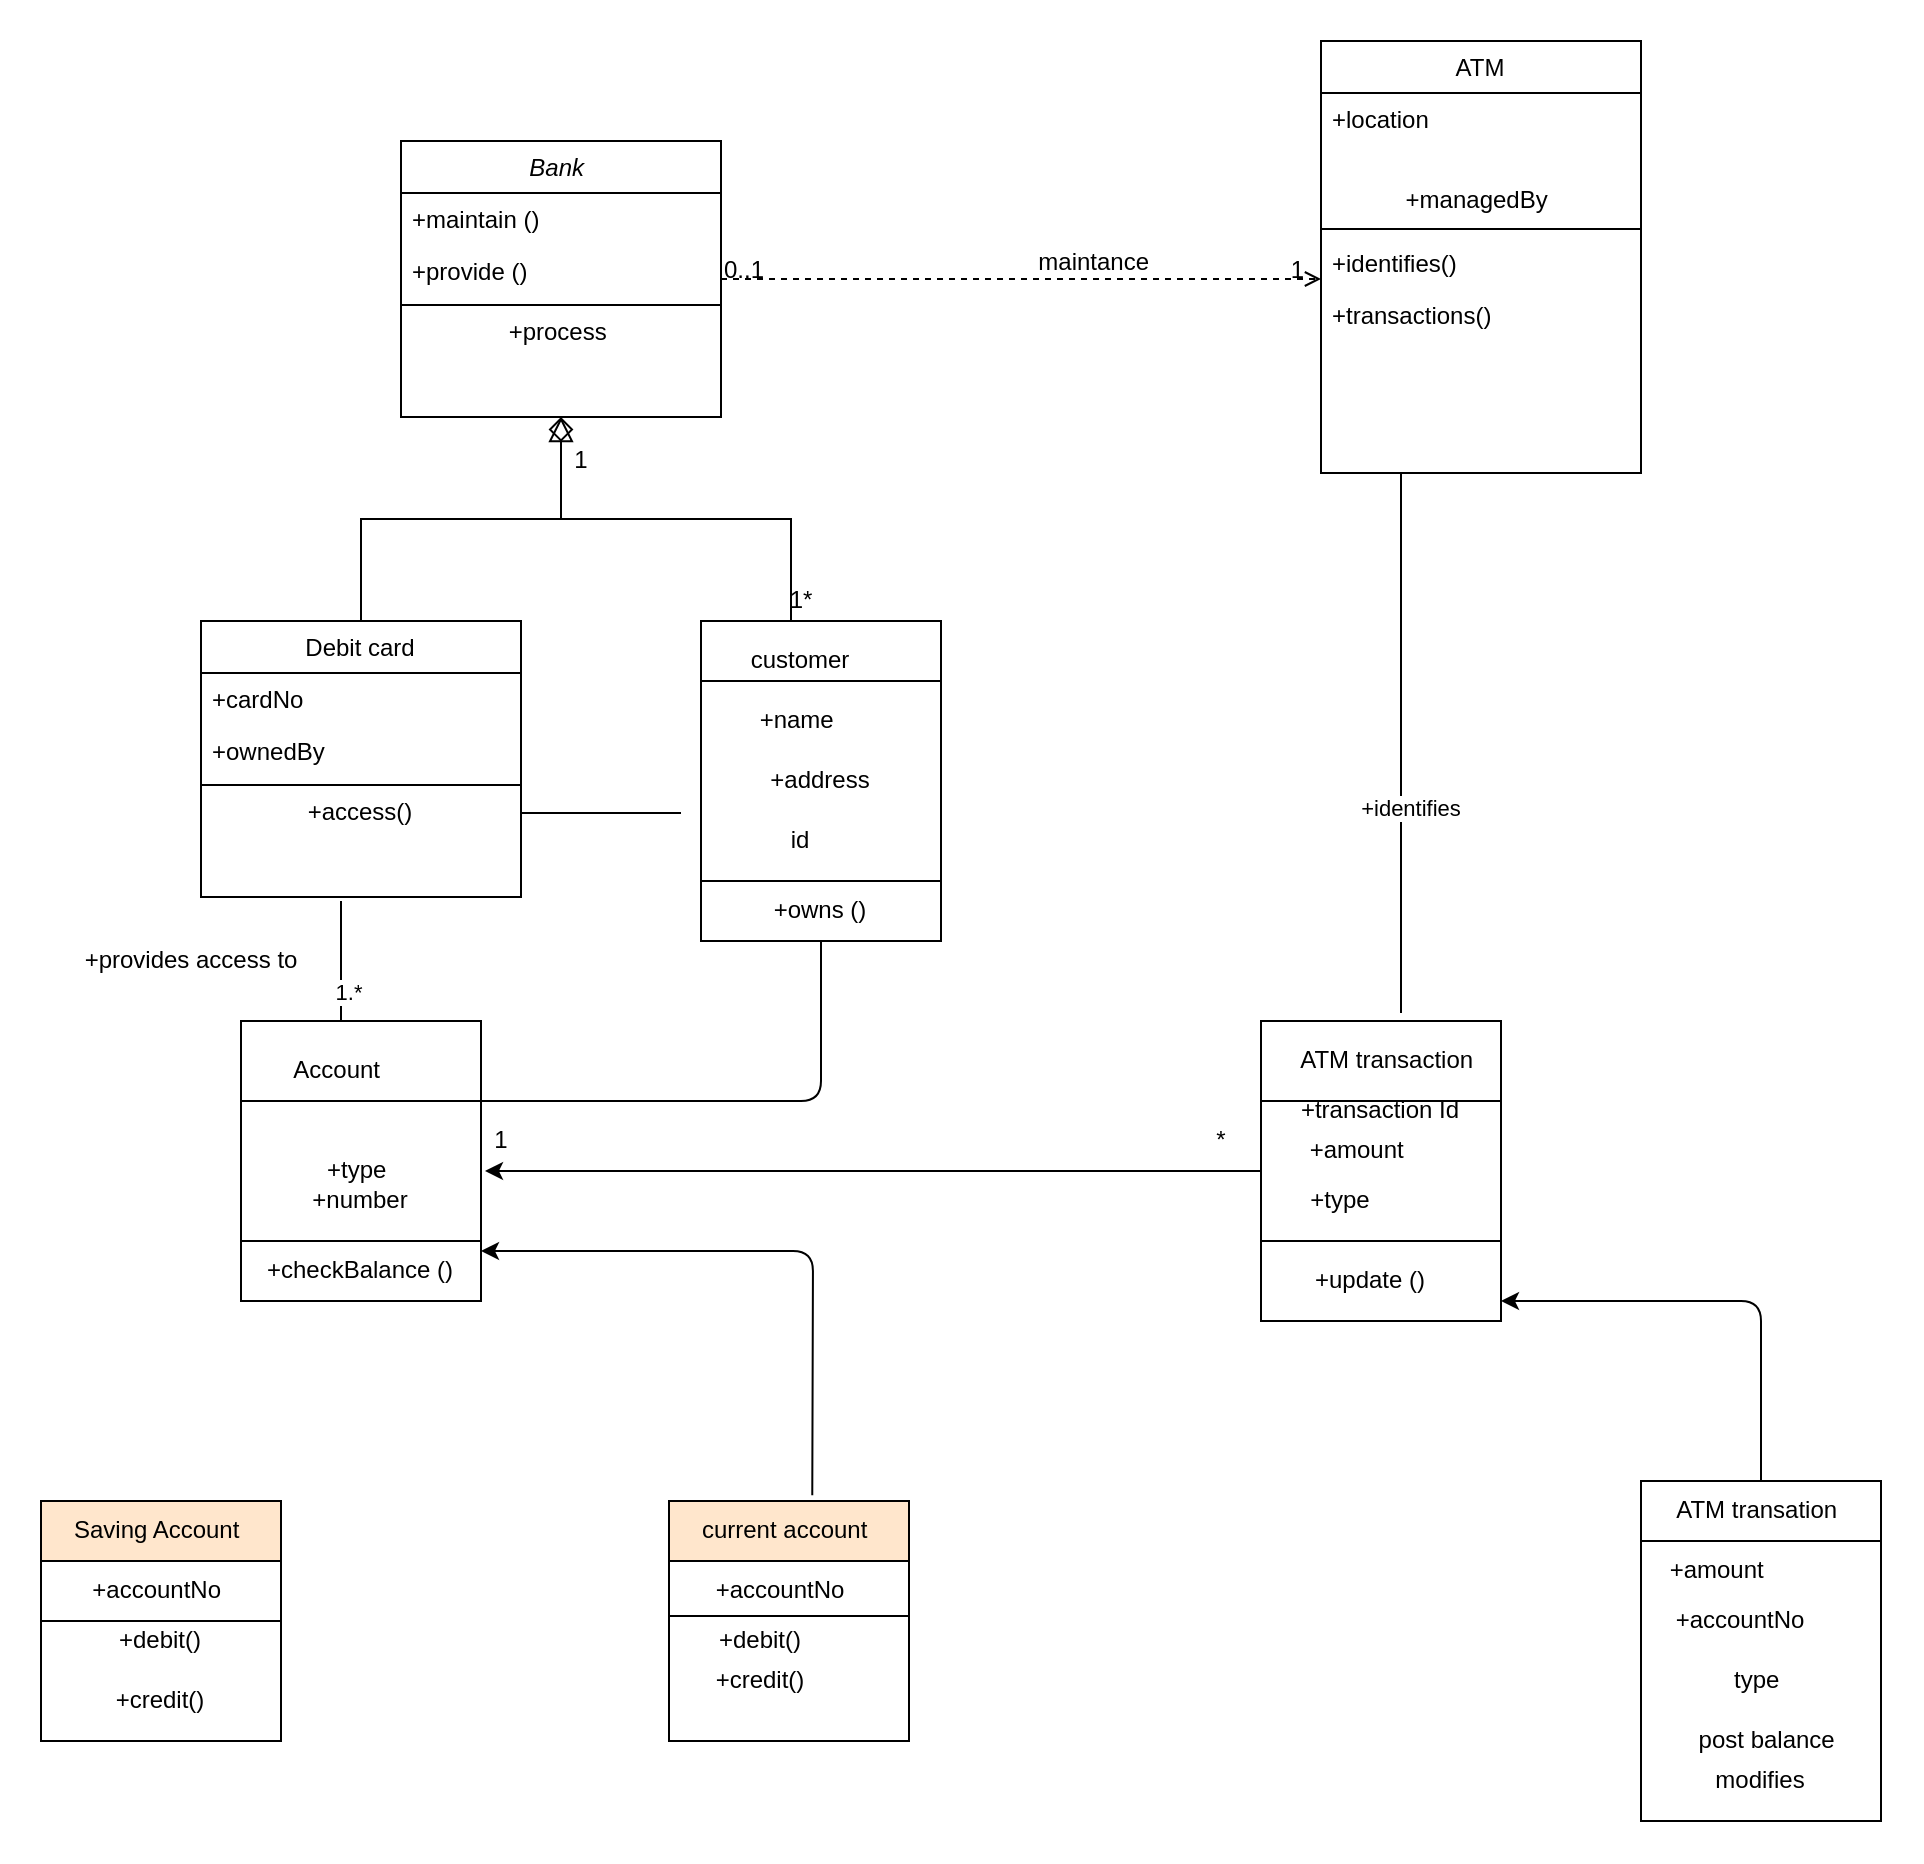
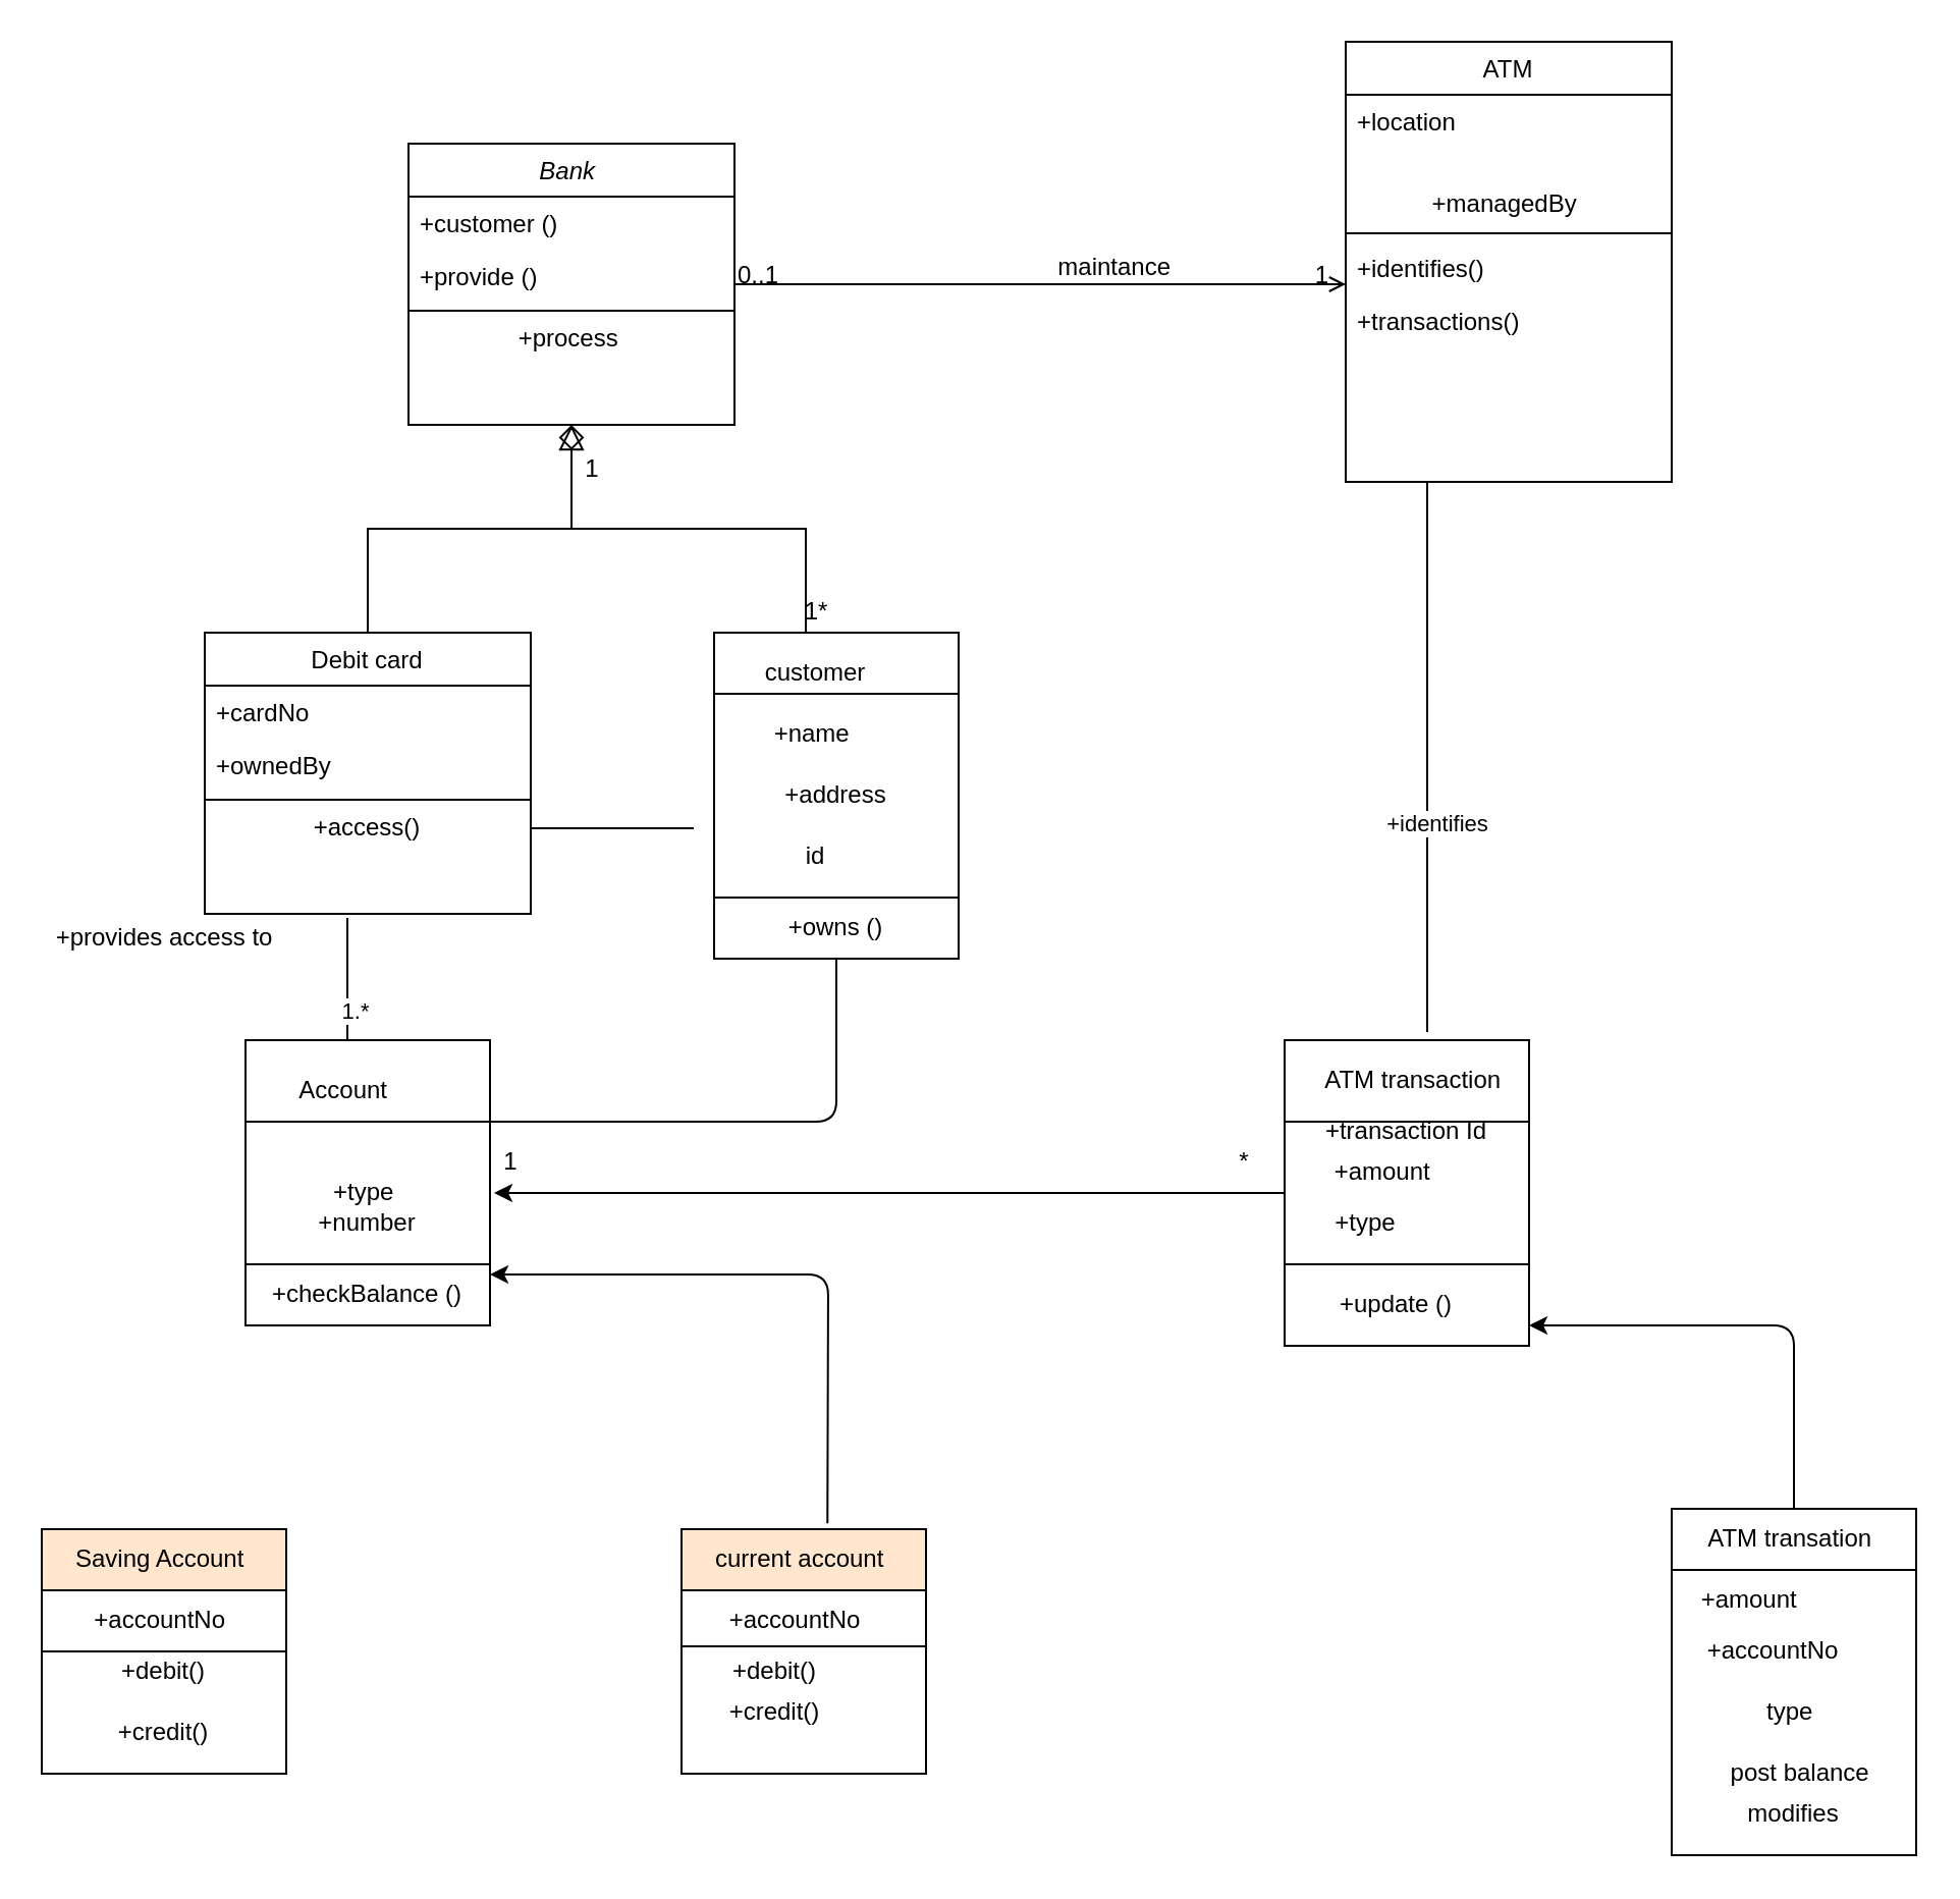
- <mxCell id="3" value="+maintain ()" style="text;align=left;verticalAlign=top;spacingLeft=4;spacingRight=4;overflow=hidden;rotatable=0;points=[[0,0.5],[1,0.5]];portConstraint=eastwest;rounded=0;shadow=0;html=0;" parent="2" vertex="1"><mxGeometry y="26" width="160" height="26" as="geometry" /></mxCell>
+ <mxCell id="3" value="+customer ()" style="text;align=left;verticalAlign=top;spacingLeft=4;spacingRight=4;overflow=hidden;rotatable=0;points=[[0,0.5],[1,0.5]];portConstraint=eastwest;rounded=0;shadow=0;html=0;" parent="2" vertex="1"><mxGeometry y="26" width="160" height="26" as="geometry" /></mxCell>
- <mxCell id="14" value="" style="endArrow=open;shadow=0;strokeWidth=1;rounded=0;endFill=1;edgeStyle=elbowEdgeStyle;elbow=vertical;dashed=1;" parent="1" source="2" target="19" edge="1"><mxGeometry x="0.5" y="41" relative="1" as="geometry"><mxPoint x="360" y="142" as="sourcePoint" /><mxPoint x="520" y="142" as="targetPoint" /><mxPoint x="-40" y="32" as="offset" /></mxGeometry></mxCell>
+ <mxCell id="14" value="" style="endArrow=open;shadow=0;strokeWidth=1;rounded=0;endFill=1;edgeStyle=elbowEdgeStyle;elbow=vertical;" parent="1" source="2" target="19" edge="1"><mxGeometry x="0.5" y="41" relative="1" as="geometry"><mxPoint x="360" y="142" as="sourcePoint" /><mxPoint x="520" y="142" as="targetPoint" /><mxPoint x="-40" y="32" as="offset" /></mxGeometry></mxCell>
- <mxCell id="73" value="+provides access to" style="text;html=1;align=center;verticalAlign=middle;resizable=0;points=[];autosize=1;" vertex="1" parent="1"><mxGeometry x="35" y="470" width="120" height="20" as="geometry" /></mxCell>
+ <mxCell id="73" value="+provides access to" style="text;html=1;align=center;verticalAlign=middle;resizable=0;points=[];autosize=1;" vertex="1" parent="1"><mxGeometry x="20" y="450" width="120" height="20" as="geometry" /></mxCell>
